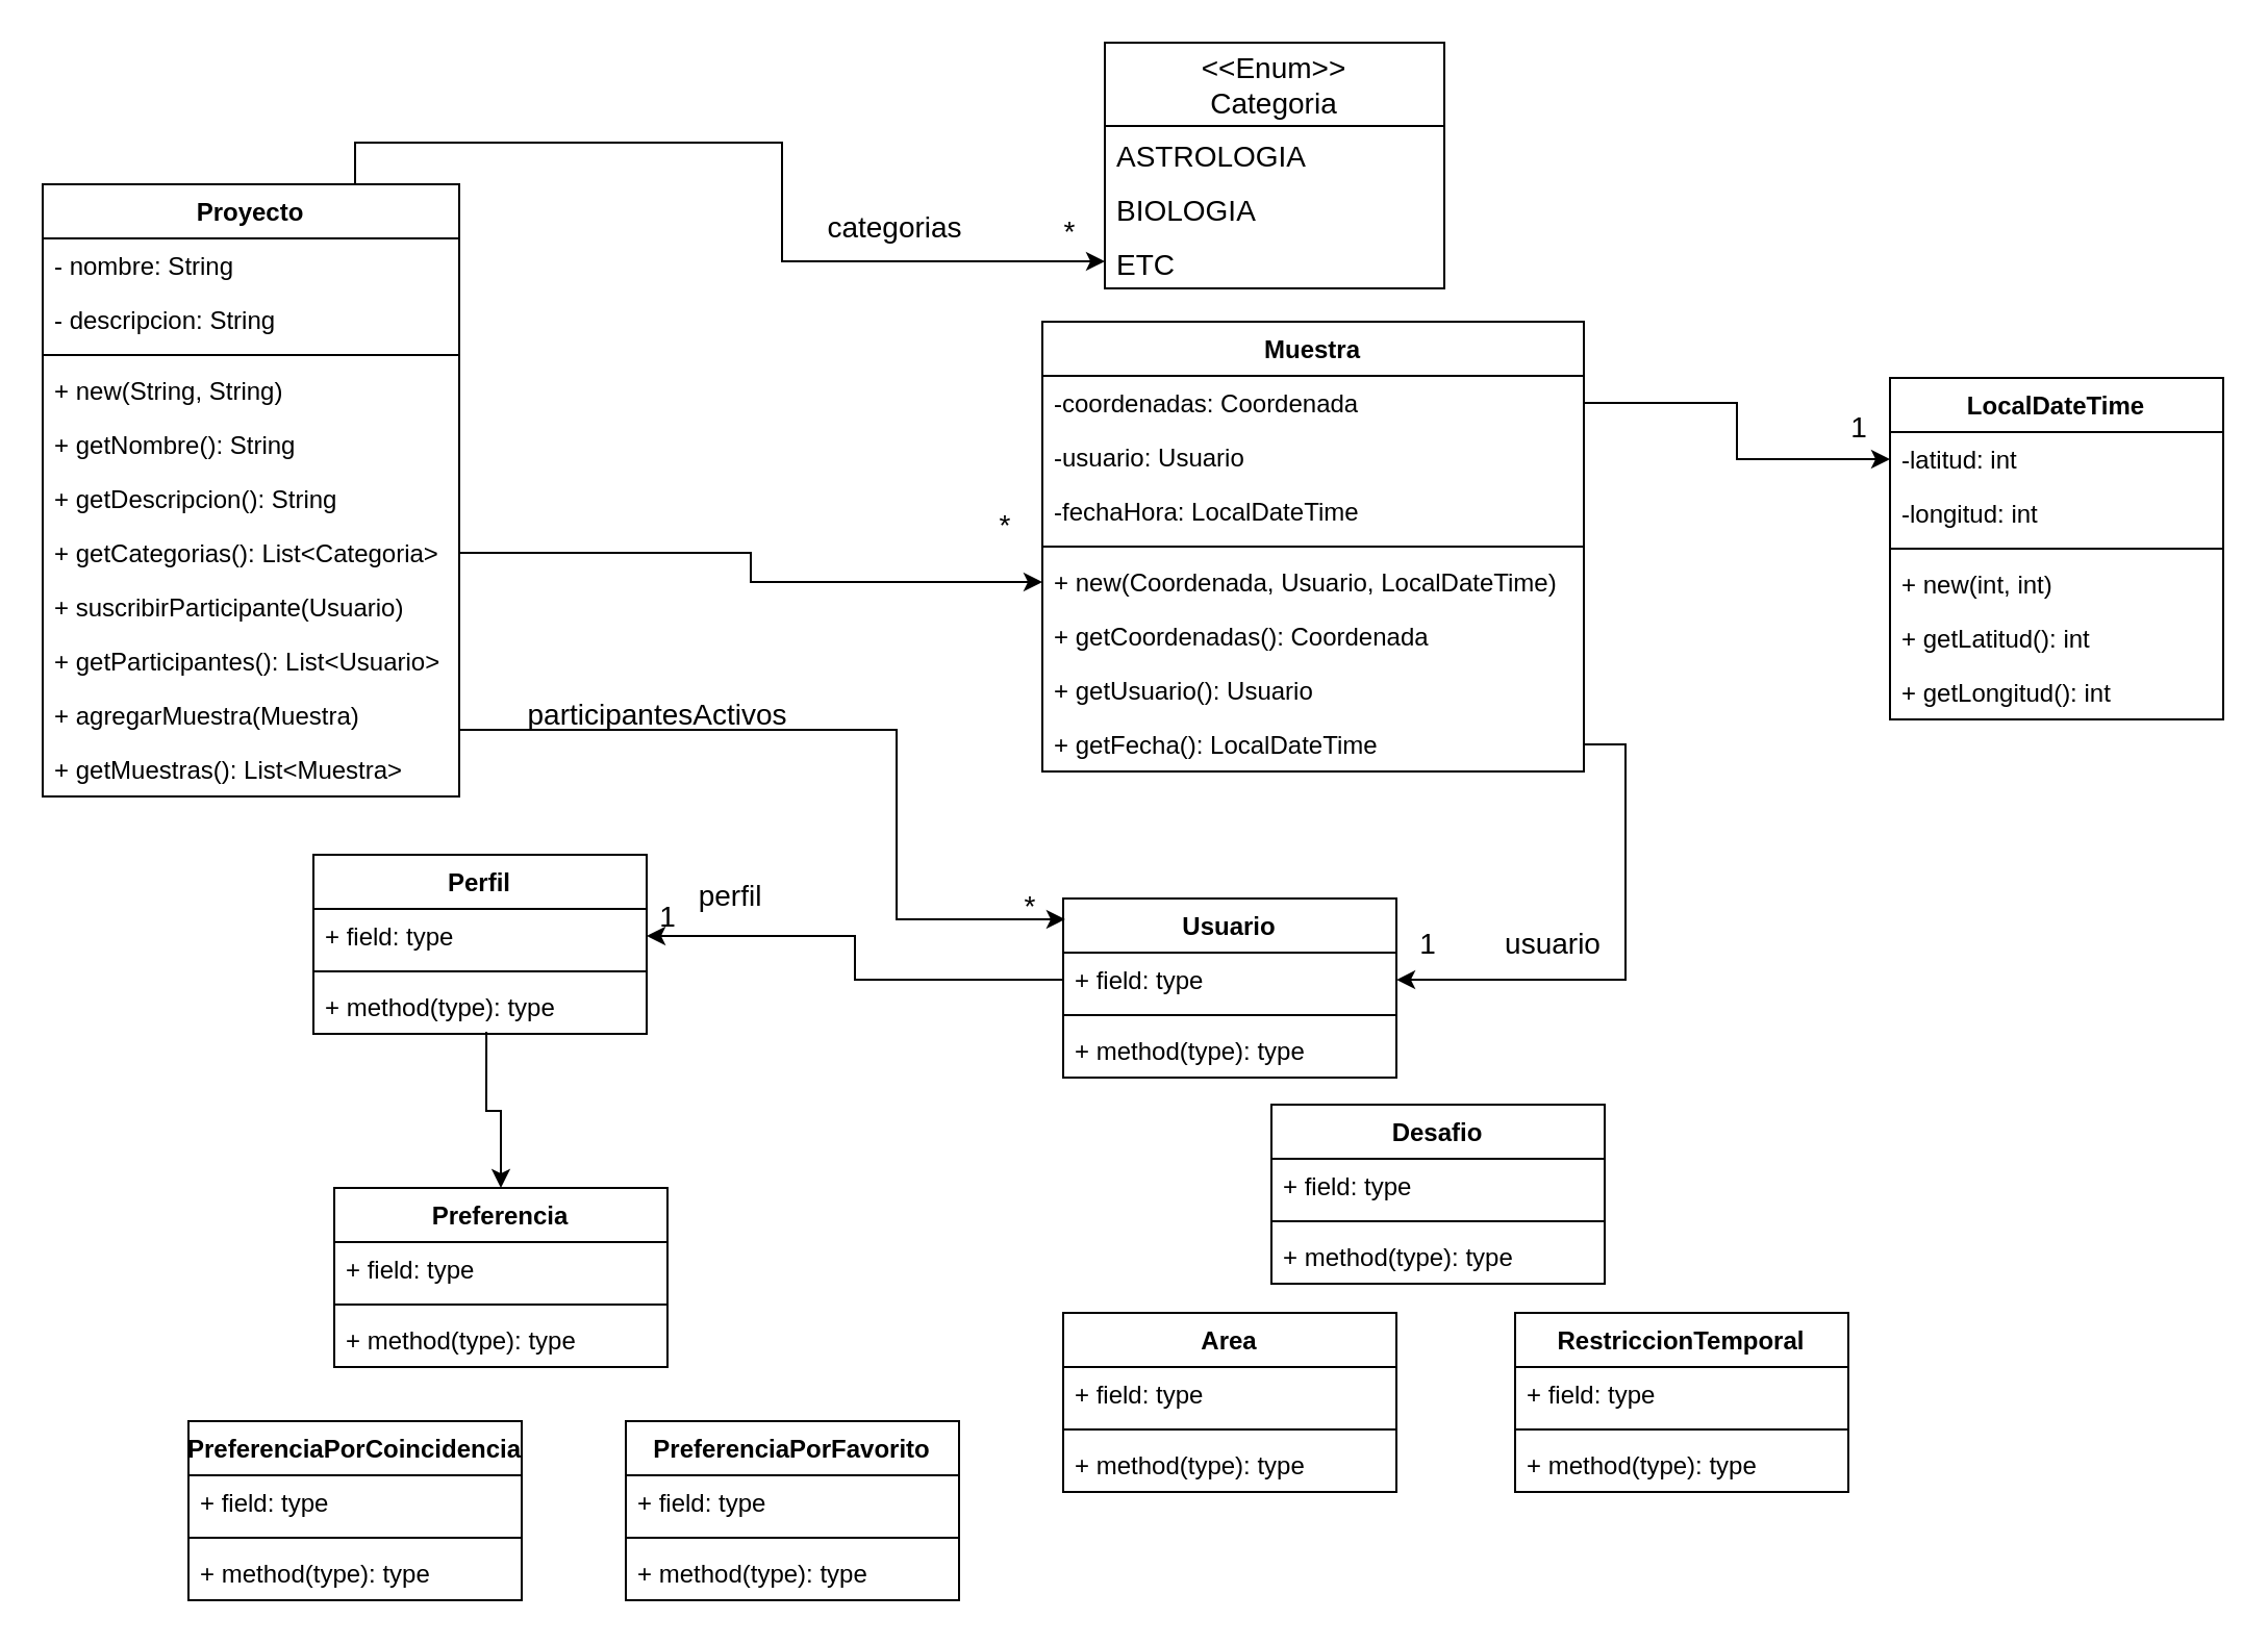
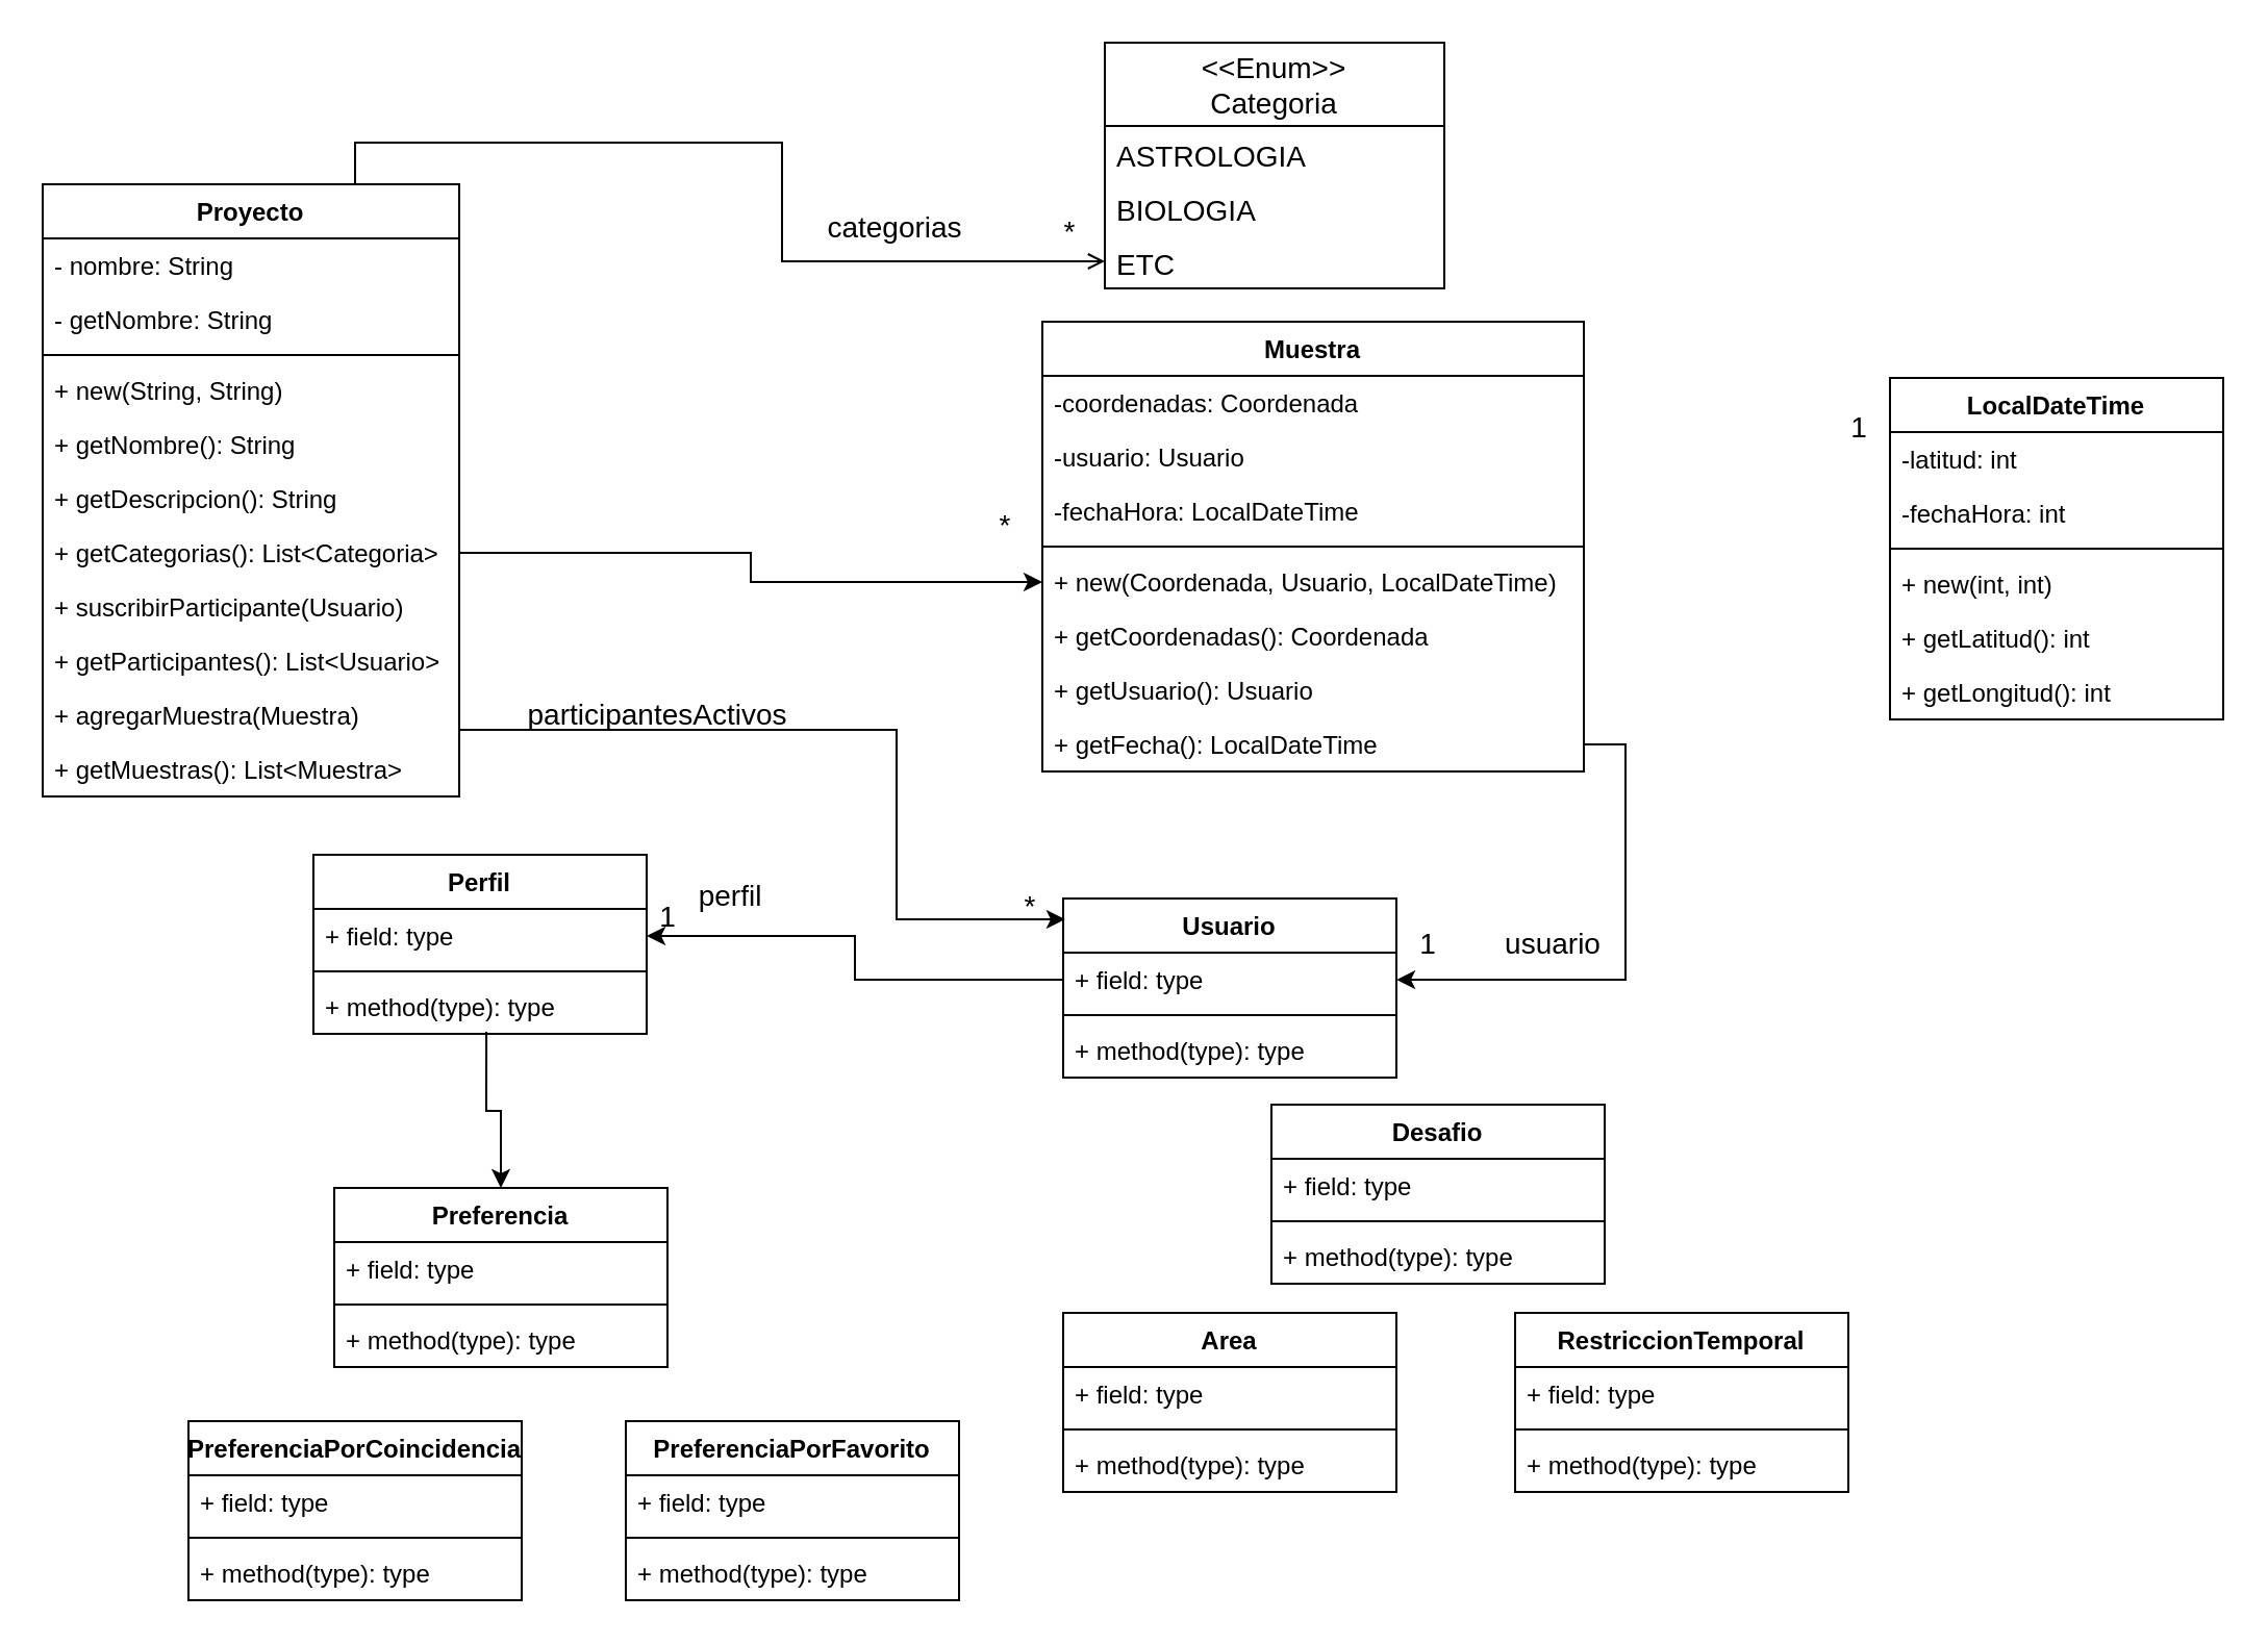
- <mxCell id="2" style="edgeStyle=orthogonalEdgeStyle;rounded=0;orthogonalLoop=1;jettySize=auto;html=1;exitX=0.75;exitY=0;exitDx=0;exitDy=0;entryX=0;entryY=0.5;entryDx=0;entryDy=0;fontSize=14;" edge="1" parent="1" source="3" target="82"><mxGeometry relative="1" as="geometry"><mxPoint x="500" y="116" as="targetPoint" /></mxGeometry></mxCell>
+ <mxCell id="2" style="edgeStyle=orthogonalEdgeStyle;rounded=0;orthogonalLoop=1;jettySize=auto;html=1;exitX=0.75;exitY=0;exitDx=0;exitDy=0;entryX=0;entryY=0.5;entryDx=0;entryDy=0;fontSize=14;endArrow=open;" edge="1" parent="1" source="3" target="82"><mxGeometry relative="1" as="geometry"><mxPoint x="500" y="116" as="targetPoint" /></mxGeometry></mxCell>
- <mxCell id="5" value="- descripcion: String" style="text;strokeColor=none;fillColor=none;align=left;verticalAlign=top;spacingLeft=4;spacingRight=4;overflow=hidden;rotatable=0;points=[[0,0.5],[1,0.5]];portConstraint=eastwest;" parent="3" vertex="1"><mxGeometry y="52" width="200" height="26" as="geometry" /></mxCell>
+ <mxCell id="5" value="- getNombre: String" style="text;strokeColor=none;fillColor=none;align=left;verticalAlign=top;spacingLeft=4;spacingRight=4;overflow=hidden;rotatable=0;points=[[0,0.5],[1,0.5]];portConstraint=eastwest;" parent="3" vertex="1"><mxGeometry y="52" width="200" height="26" as="geometry" /></mxCell>
- <mxCell id="65" style="edgeStyle=orthogonalEdgeStyle;rounded=0;orthogonalLoop=1;jettySize=auto;html=1;exitX=1;exitY=0.5;exitDx=0;exitDy=0;entryX=0;entryY=0.5;entryDx=0;entryDy=0;fontSize=14;" edge="1" parent="1" source="20" target="29"><mxGeometry relative="1" as="geometry" /></mxCell>
- <mxCell id="30" value="-longitud: int" style="text;strokeColor=none;fillColor=none;align=left;verticalAlign=top;spacingLeft=4;spacingRight=4;overflow=hidden;rotatable=0;points=[[0,0.5],[1,0.5]];portConstraint=eastwest;" vertex="1" parent="28"><mxGeometry y="52" width="160" height="26" as="geometry" /></mxCell>
+ <mxCell id="30" value="-fechaHora: int" style="text;strokeColor=none;fillColor=none;align=left;verticalAlign=top;spacingLeft=4;spacingRight=4;overflow=hidden;rotatable=0;points=[[0,0.5],[1,0.5]];portConstraint=eastwest;" vertex="1" parent="28"><mxGeometry y="52" width="160" height="26" as="geometry" /></mxCell>
